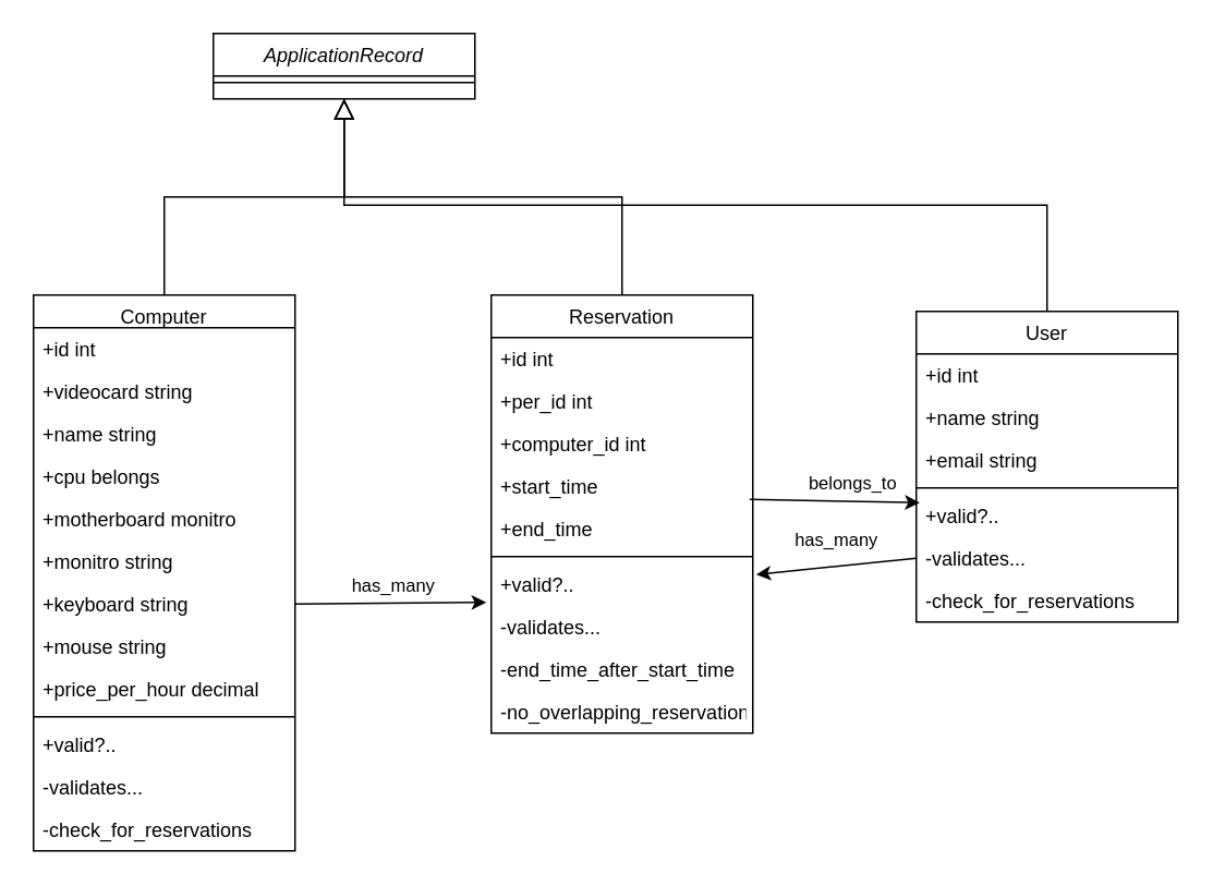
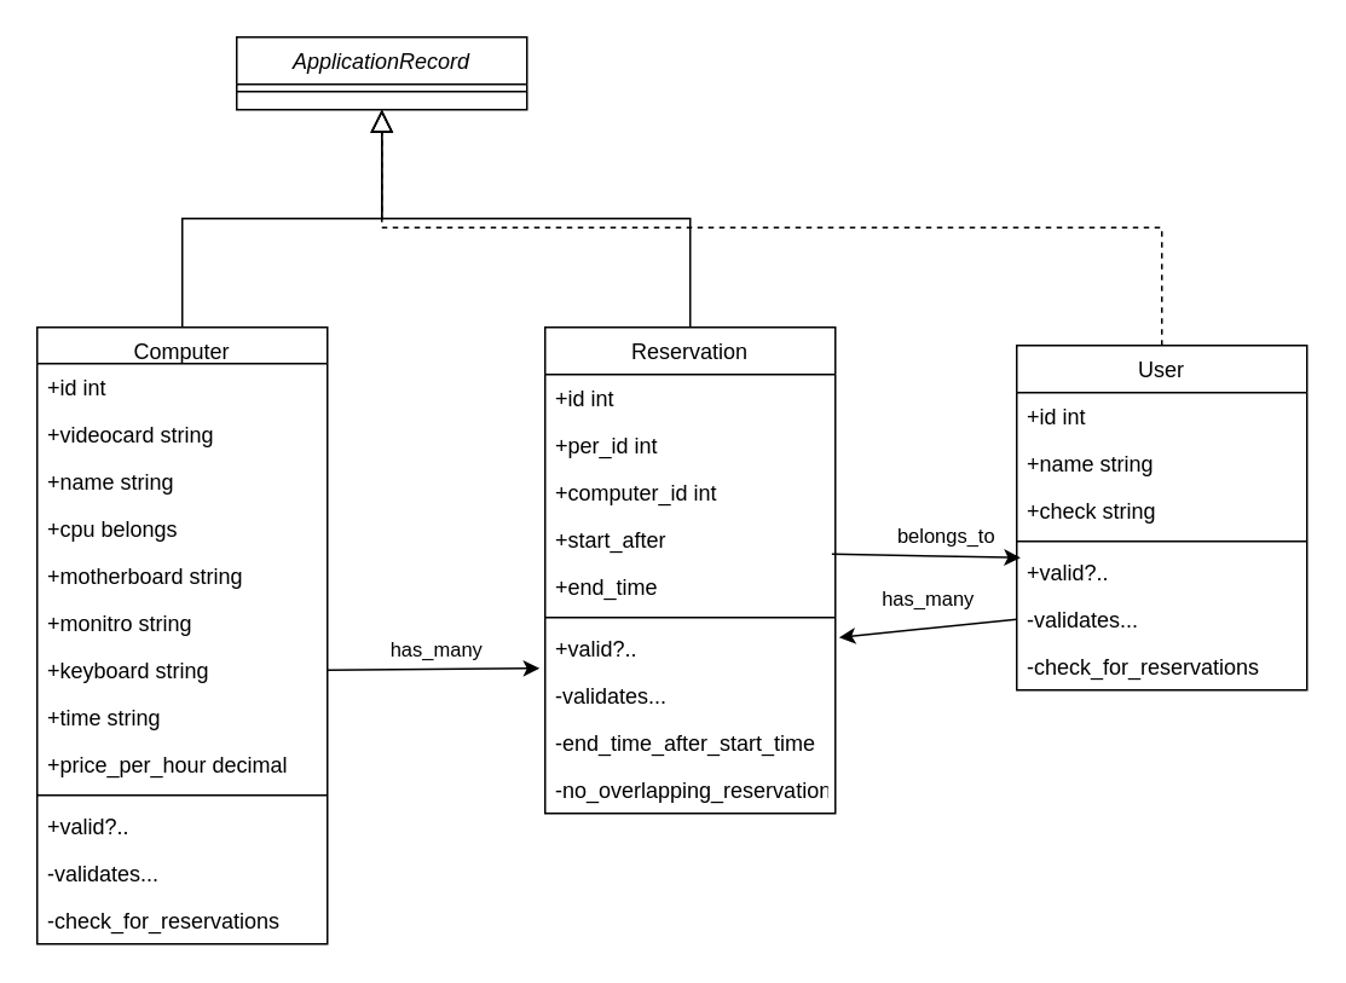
- <mxCell id="13" value="" style="endArrow=block;endSize=10;endFill=0;shadow=0;strokeWidth=1;rounded=0;curved=0;edgeStyle=elbowEdgeStyle;elbow=vertical;" parent="1" source="5" target="2" edge="1"><mxGeometry width="160" relative="1" as="geometry"><mxPoint x="120" y="343" as="sourcePoint" /><mxPoint x="220" y="241" as="targetPoint" /></mxGeometry></mxCell>
+ <mxCell id="13" value="" style="endArrow=block;endSize=10;endFill=0;shadow=0;strokeWidth=1;rounded=0;curved=0;edgeStyle=elbowEdgeStyle;elbow=vertical;dashed=1;" parent="1" source="5" target="2" edge="1"><mxGeometry width="160" relative="1" as="geometry"><mxPoint x="120" y="343" as="sourcePoint" /><mxPoint x="220" y="241" as="targetPoint" /></mxGeometry></mxCell>
- <mxCell id="8" value="+email string" style="text;align=left;verticalAlign=top;spacingLeft=4;spacingRight=4;overflow=hidden;rotatable=0;points=[[0,0.5],[1,0.5]];portConstraint=eastwest;" vertex="1" parent="5"><mxGeometry y="78" width="160" height="26" as="geometry" /></mxCell>
+ <mxCell id="8" value="+check string" style="text;align=left;verticalAlign=top;spacingLeft=4;spacingRight=4;overflow=hidden;rotatable=0;points=[[0,0.5],[1,0.5]];portConstraint=eastwest;" vertex="1" parent="5"><mxGeometry y="78" width="160" height="26" as="geometry" /></mxCell>
- <mxCell id="32" value="+start_time" style="text;align=left;verticalAlign=top;spacingLeft=4;spacingRight=4;overflow=hidden;rotatable=0;points=[[0,0.5],[1,0.5]];portConstraint=eastwest;" vertex="1" parent="28"><mxGeometry y="104" width="160" height="26" as="geometry" /></mxCell>
+ <mxCell id="32" value="+start_after" style="text;align=left;verticalAlign=top;spacingLeft=4;spacingRight=4;overflow=hidden;rotatable=0;points=[[0,0.5],[1,0.5]];portConstraint=eastwest;" vertex="1" parent="28"><mxGeometry y="104" width="160" height="26" as="geometry" /></mxCell>
- <mxCell id="19" value="+motherboard monitro" style="text;align=left;verticalAlign=top;spacingLeft=4;spacingRight=4;overflow=hidden;rotatable=0;points=[[0,0.5],[1,0.5]];portConstraint=eastwest;" vertex="1" parent="14"><mxGeometry y="124" width="160" height="26" as="geometry" /></mxCell>
+ <mxCell id="19" value="+motherboard string" style="text;align=left;verticalAlign=top;spacingLeft=4;spacingRight=4;overflow=hidden;rotatable=0;points=[[0,0.5],[1,0.5]];portConstraint=eastwest;" vertex="1" parent="14"><mxGeometry y="124" width="160" height="26" as="geometry" /></mxCell>
- <mxCell id="22" value="+mouse string" style="text;align=left;verticalAlign=top;spacingLeft=4;spacingRight=4;overflow=hidden;rotatable=0;points=[[0,0.5],[1,0.5]];portConstraint=eastwest;" vertex="1" parent="14"><mxGeometry y="202" width="160" height="26" as="geometry" /></mxCell>
+ <mxCell id="22" value="+time string" style="text;align=left;verticalAlign=top;spacingLeft=4;spacingRight=4;overflow=hidden;rotatable=0;points=[[0,0.5],[1,0.5]];portConstraint=eastwest;" vertex="1" parent="14"><mxGeometry y="202" width="160" height="26" as="geometry" /></mxCell>
